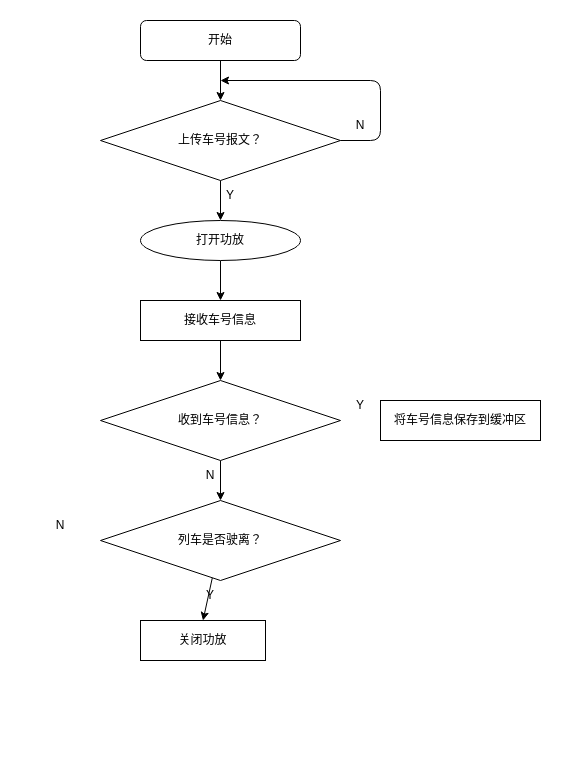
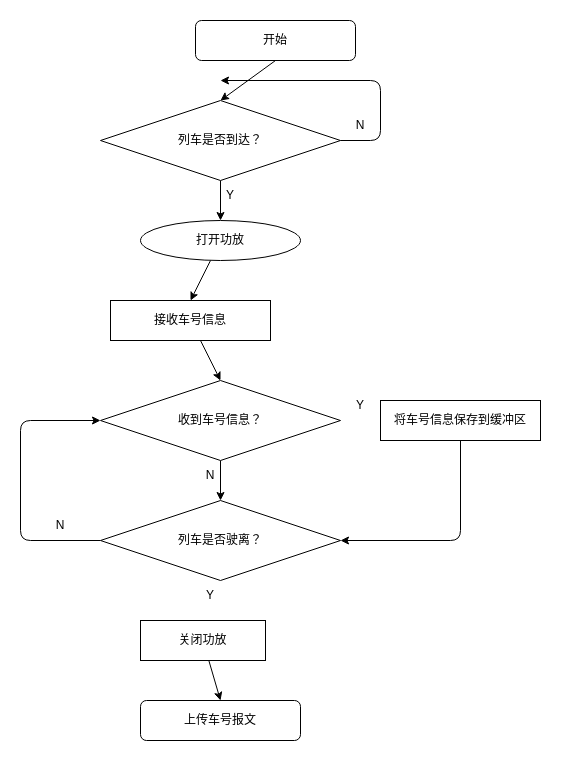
- <mxCell id="2" value="开始" style="rounded=1;whiteSpace=wrap;html=1;" parent="1" vertex="1"><mxGeometry x="140" y="20" width="160" height="40" as="geometry" /></mxCell>
+ <mxCell id="2" value="开始" style="rounded=1;whiteSpace=wrap;html=1;" parent="1" vertex="1"><mxGeometry x="195" y="20" width="160" height="40" as="geometry" /></mxCell>
- <mxCell id="6" value="上传车号报文？" style="rhombus;whiteSpace=wrap;html=1;" parent="1" vertex="1"><mxGeometry x="100" y="100" width="240" height="80" as="geometry" /></mxCell>
+ <mxCell id="6" value="列车是否到达？" style="rhombus;whiteSpace=wrap;html=1;" parent="1" vertex="1"><mxGeometry x="100" y="100" width="240" height="80" as="geometry" /></mxCell>
- <mxCell id="10" value="接收车号信息" style="rounded=0;whiteSpace=wrap;html=1;" parent="1" vertex="1"><mxGeometry x="140" y="300" width="160" height="40" as="geometry" /></mxCell>
+ <mxCell id="10" value="接收车号信息" style="rounded=0;whiteSpace=wrap;html=1;" parent="1" vertex="1"><mxGeometry x="110" y="300" width="160" height="40" as="geometry" /></mxCell>
+ <mxCell id="14" style="edgeStyle=none;html=1;entryX=0;entryY=0.5;entryDx=0;entryDy=0;" parent="1" source="15" edge="1" target="12"><mxGeometry relative="1" as="geometry"><mxPoint x="220" y="360" as="targetPoint" /><Array as="points"><mxPoint x="20" y="540" /><mxPoint x="20" y="420" /></Array></mxGeometry></mxCell>
+ <mxCell id="20" style="edgeStyle=none;html=1;exitX=0.5;exitY=1;exitDx=0;exitDy=0;entryX=1;entryY=0.5;entryDx=0;entryDy=0;" parent="1" source="21" edge="1" target="15"><mxGeometry relative="1" as="geometry"><mxPoint x="220" y="480" as="targetPoint" /><Array as="points"><mxPoint x="460" y="540" /></Array></mxGeometry></mxCell>
- <mxCell id="13" style="edgeStyle=none;html=1;entryX=0.5;entryY=0;entryDx=0;entryDy=0;" parent="1" source="15" target="17" edge="1"><mxGeometry relative="1" as="geometry" /></mxCell>
+ <mxCell id="16" style="edgeStyle=none;html=1;entryX=0.5;entryY=0;entryDx=0;entryDy=0;" parent="1" source="17" target="26" edge="1"><mxGeometry relative="1" as="geometry" /></mxCell>
+ <mxCell id="26" value="上传车号报文" style="rounded=1;whiteSpace=wrap;html=1;" vertex="1" parent="1"><mxGeometry x="140" y="700" width="160" height="40" as="geometry" /></mxCell>
